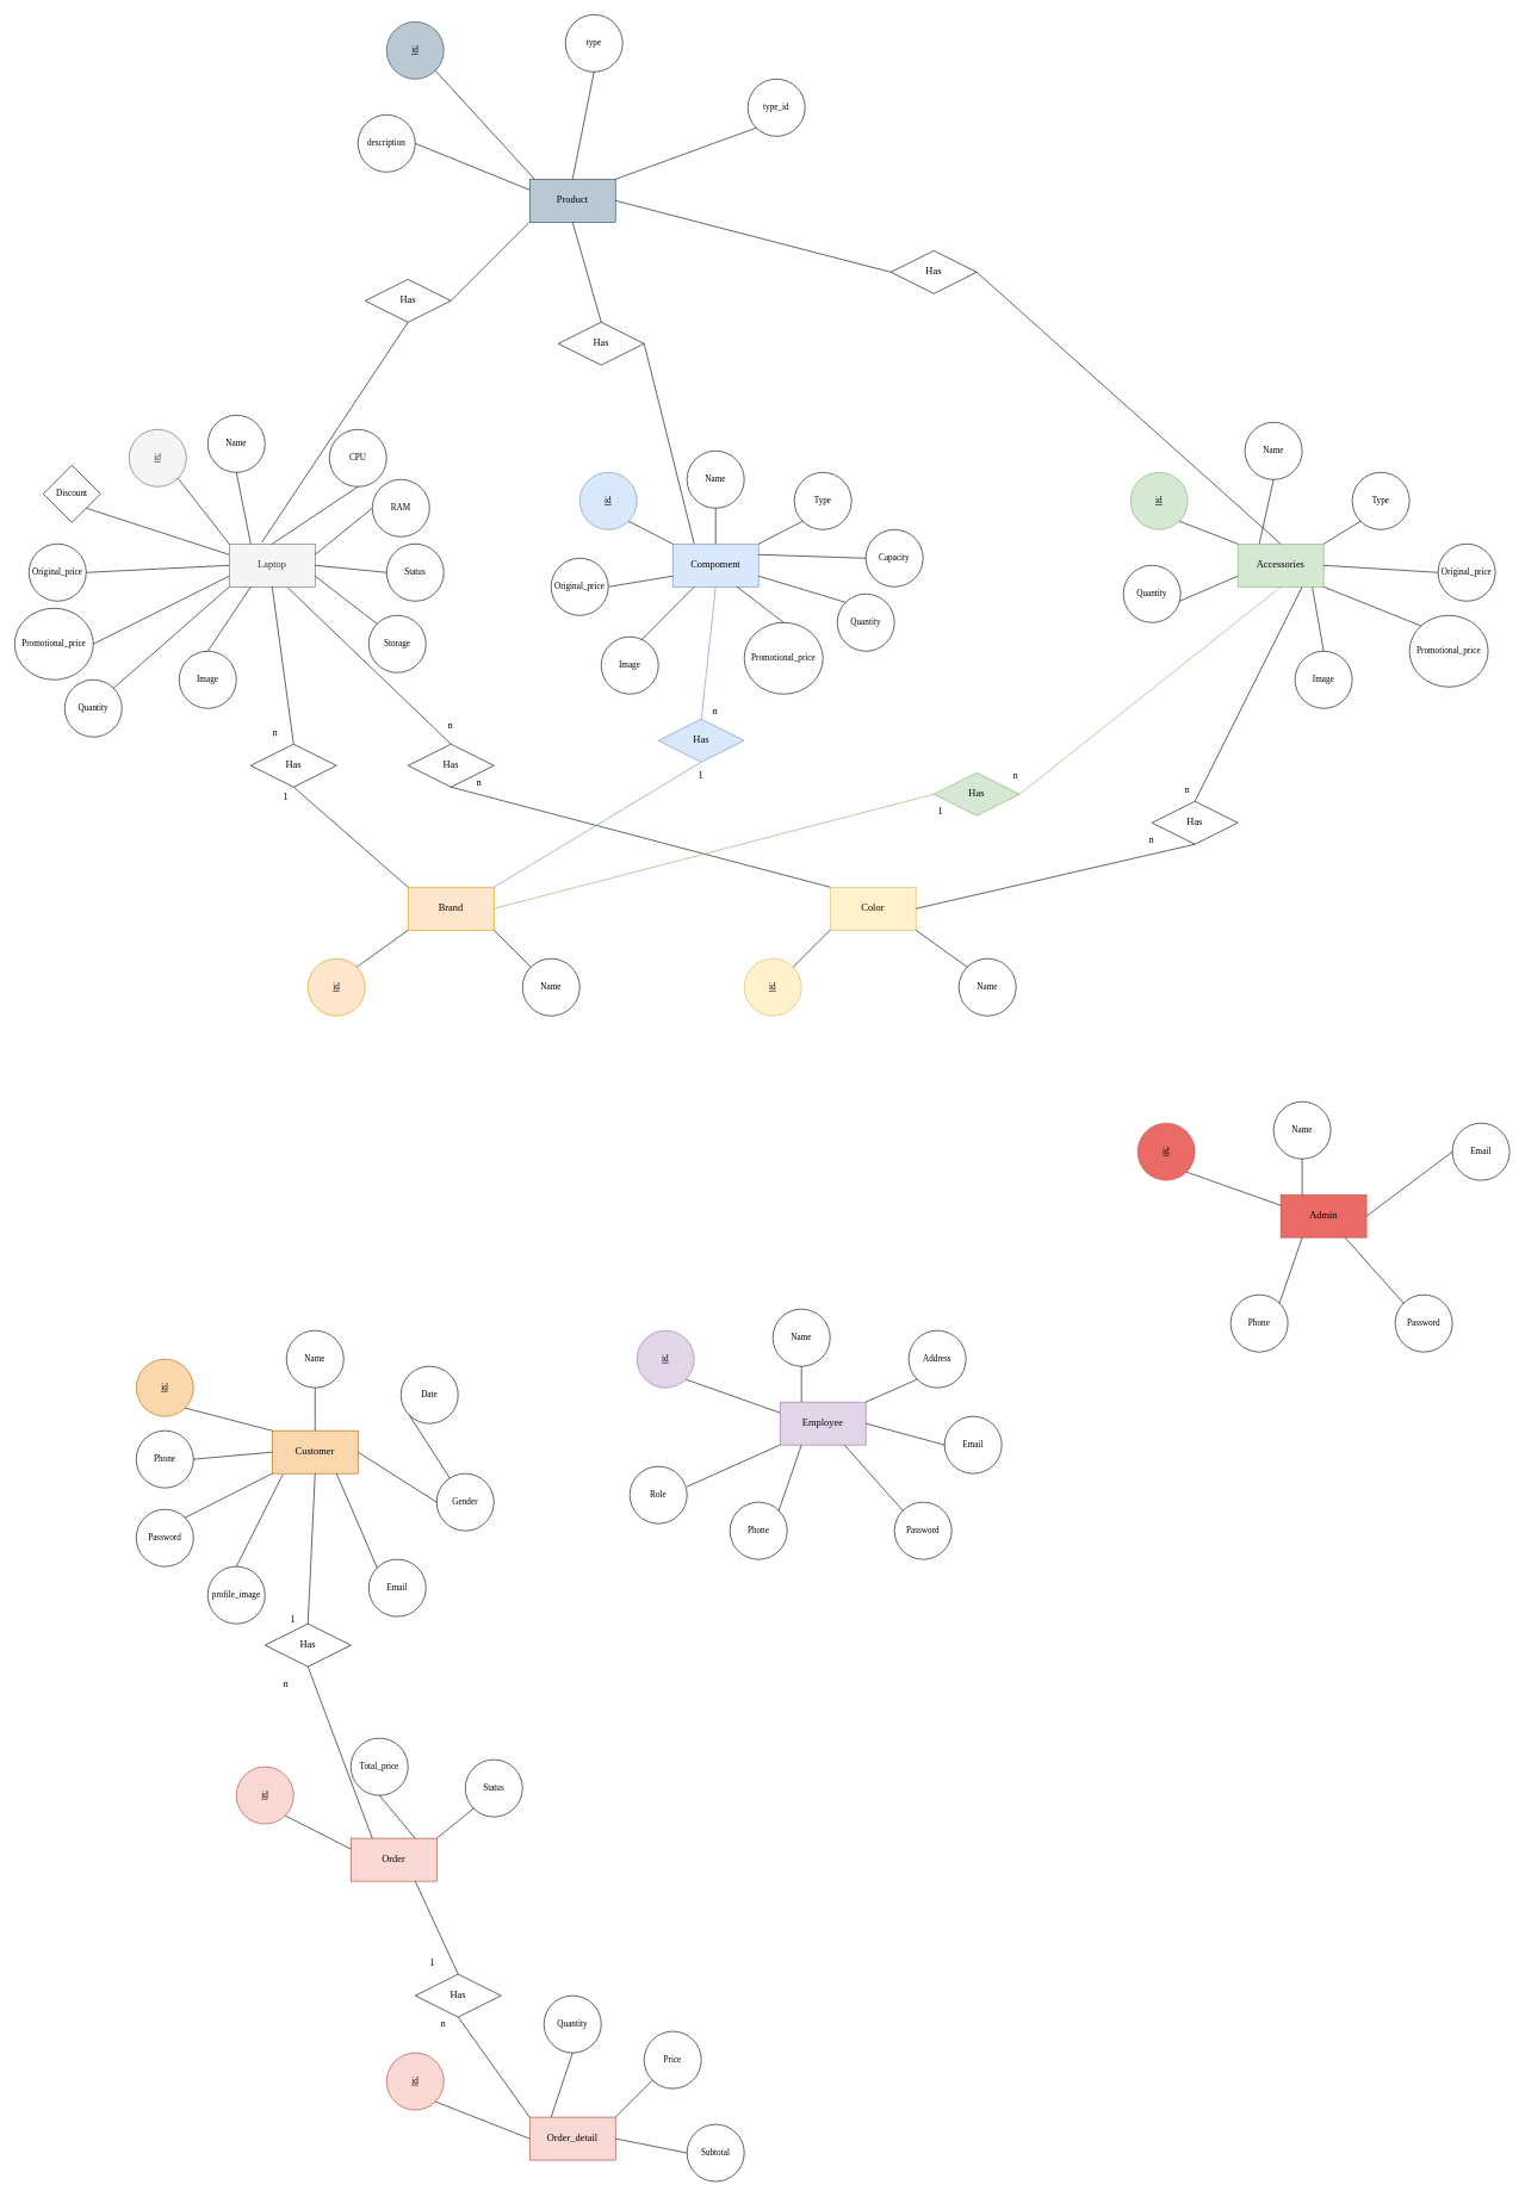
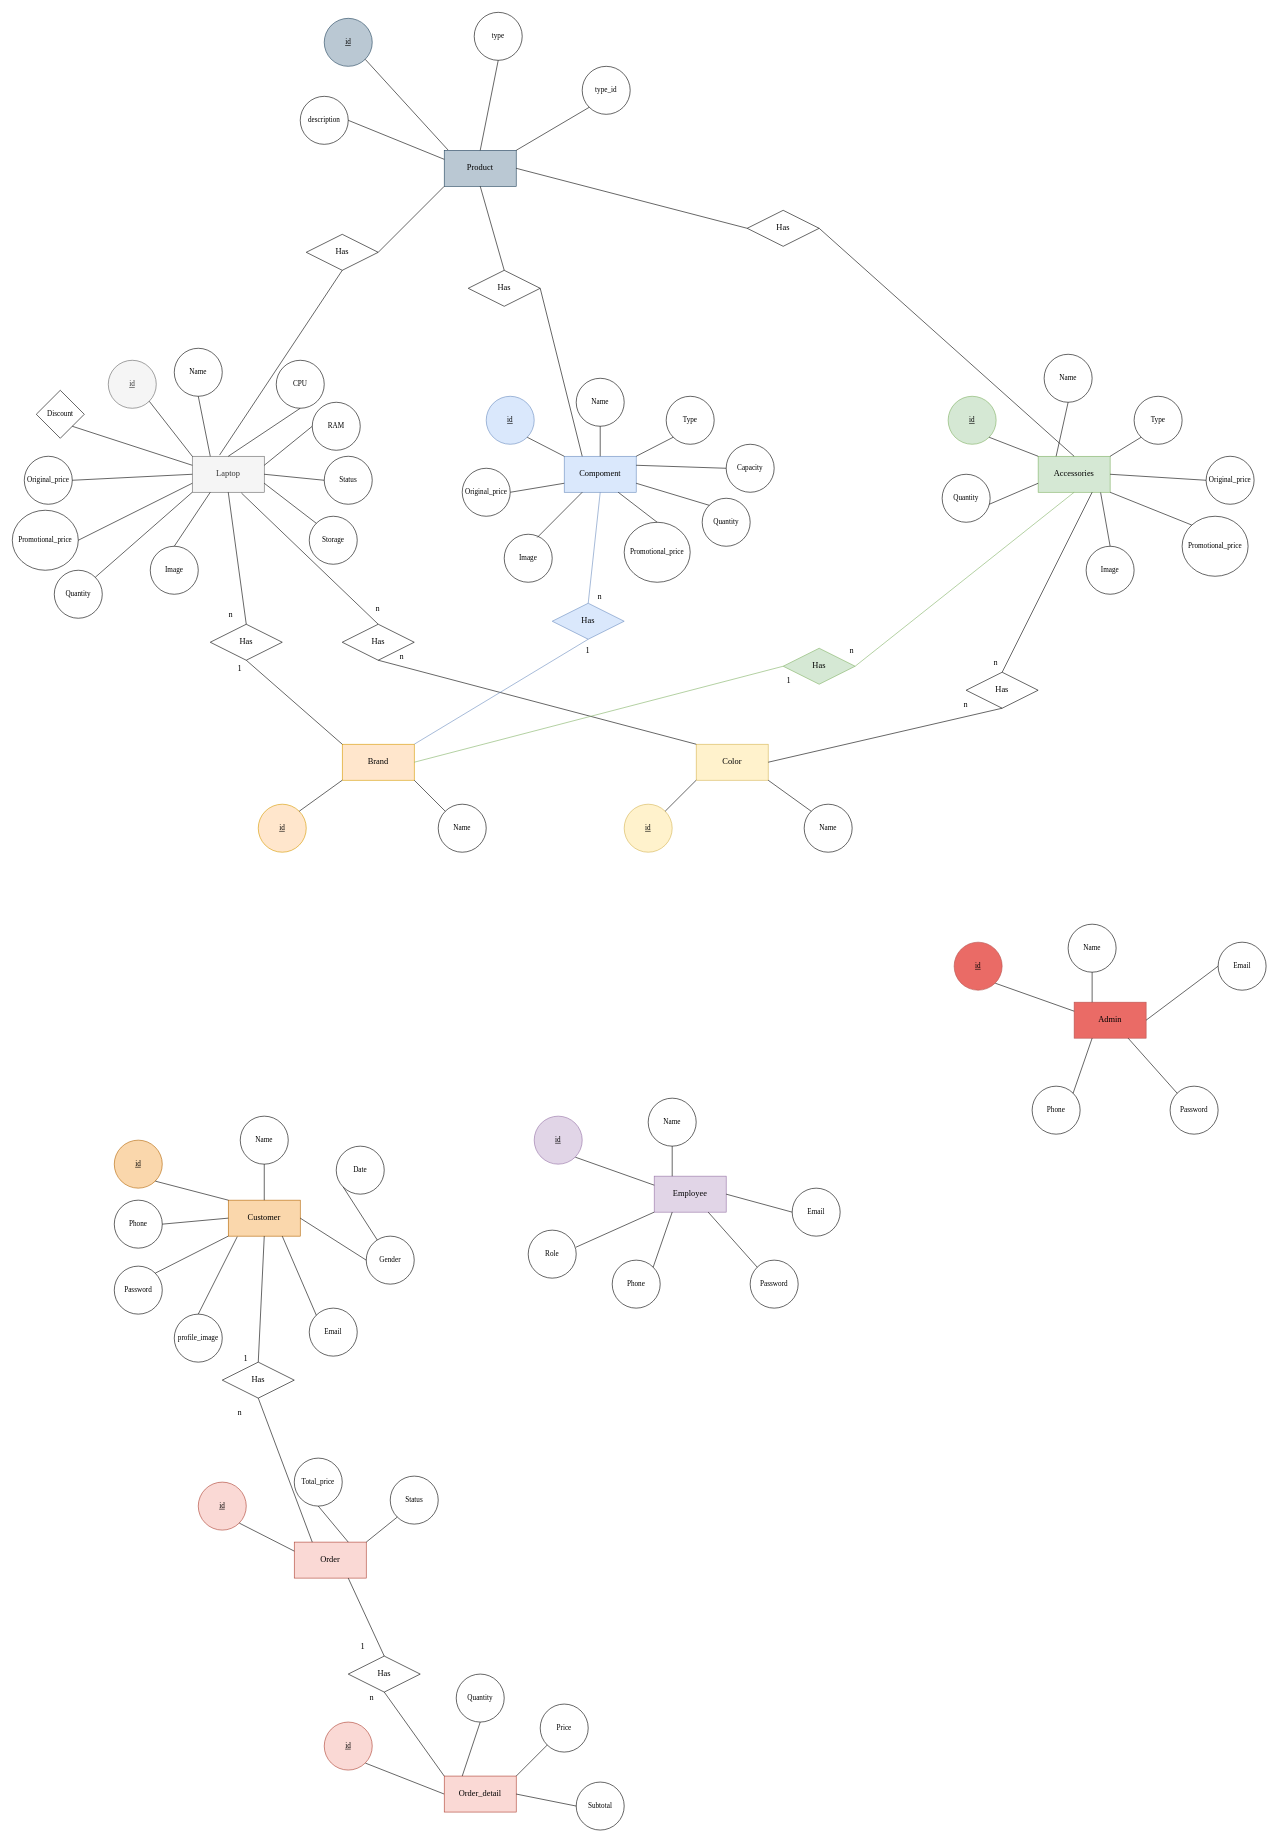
- <mxCell id="163" value="type_id" style="ellipse;whiteSpace=wrap;html=1;align=center;fontFamily=Times New Roman;" vertex="1" parent="1"><mxGeometry x="1045" y="110" width="80" height="80" as="geometry" /></mxCell>
+ <mxCell id="163" value="type_id" style="ellipse;whiteSpace=wrap;html=1;align=center;fontFamily=Times New Roman;" vertex="1" parent="1"><mxGeometry x="970" y="110" width="80" height="80" as="geometry" /></mxCell>
- <mxCell id="80" value="Address" style="ellipse;whiteSpace=wrap;html=1;align=center;fontFamily=Times New Roman;" parent="1" vertex="1"><mxGeometry x="1270" y="1860" width="80" height="80" as="geometry" /></mxCell>
- <mxCell id="86" value="" style="endArrow=none;html=1;rounded=0;entryX=0;entryY=1;entryDx=0;entryDy=0;exitX=1;exitY=0;exitDx=0;exitDy=0;" parent="1" source="8" target="80" edge="1"><mxGeometry relative="1" as="geometry"><mxPoint x="1130" y="1970" as="sourcePoint" /><mxPoint x="1130" y="1920" as="targetPoint" /></mxGeometry></mxCell>
